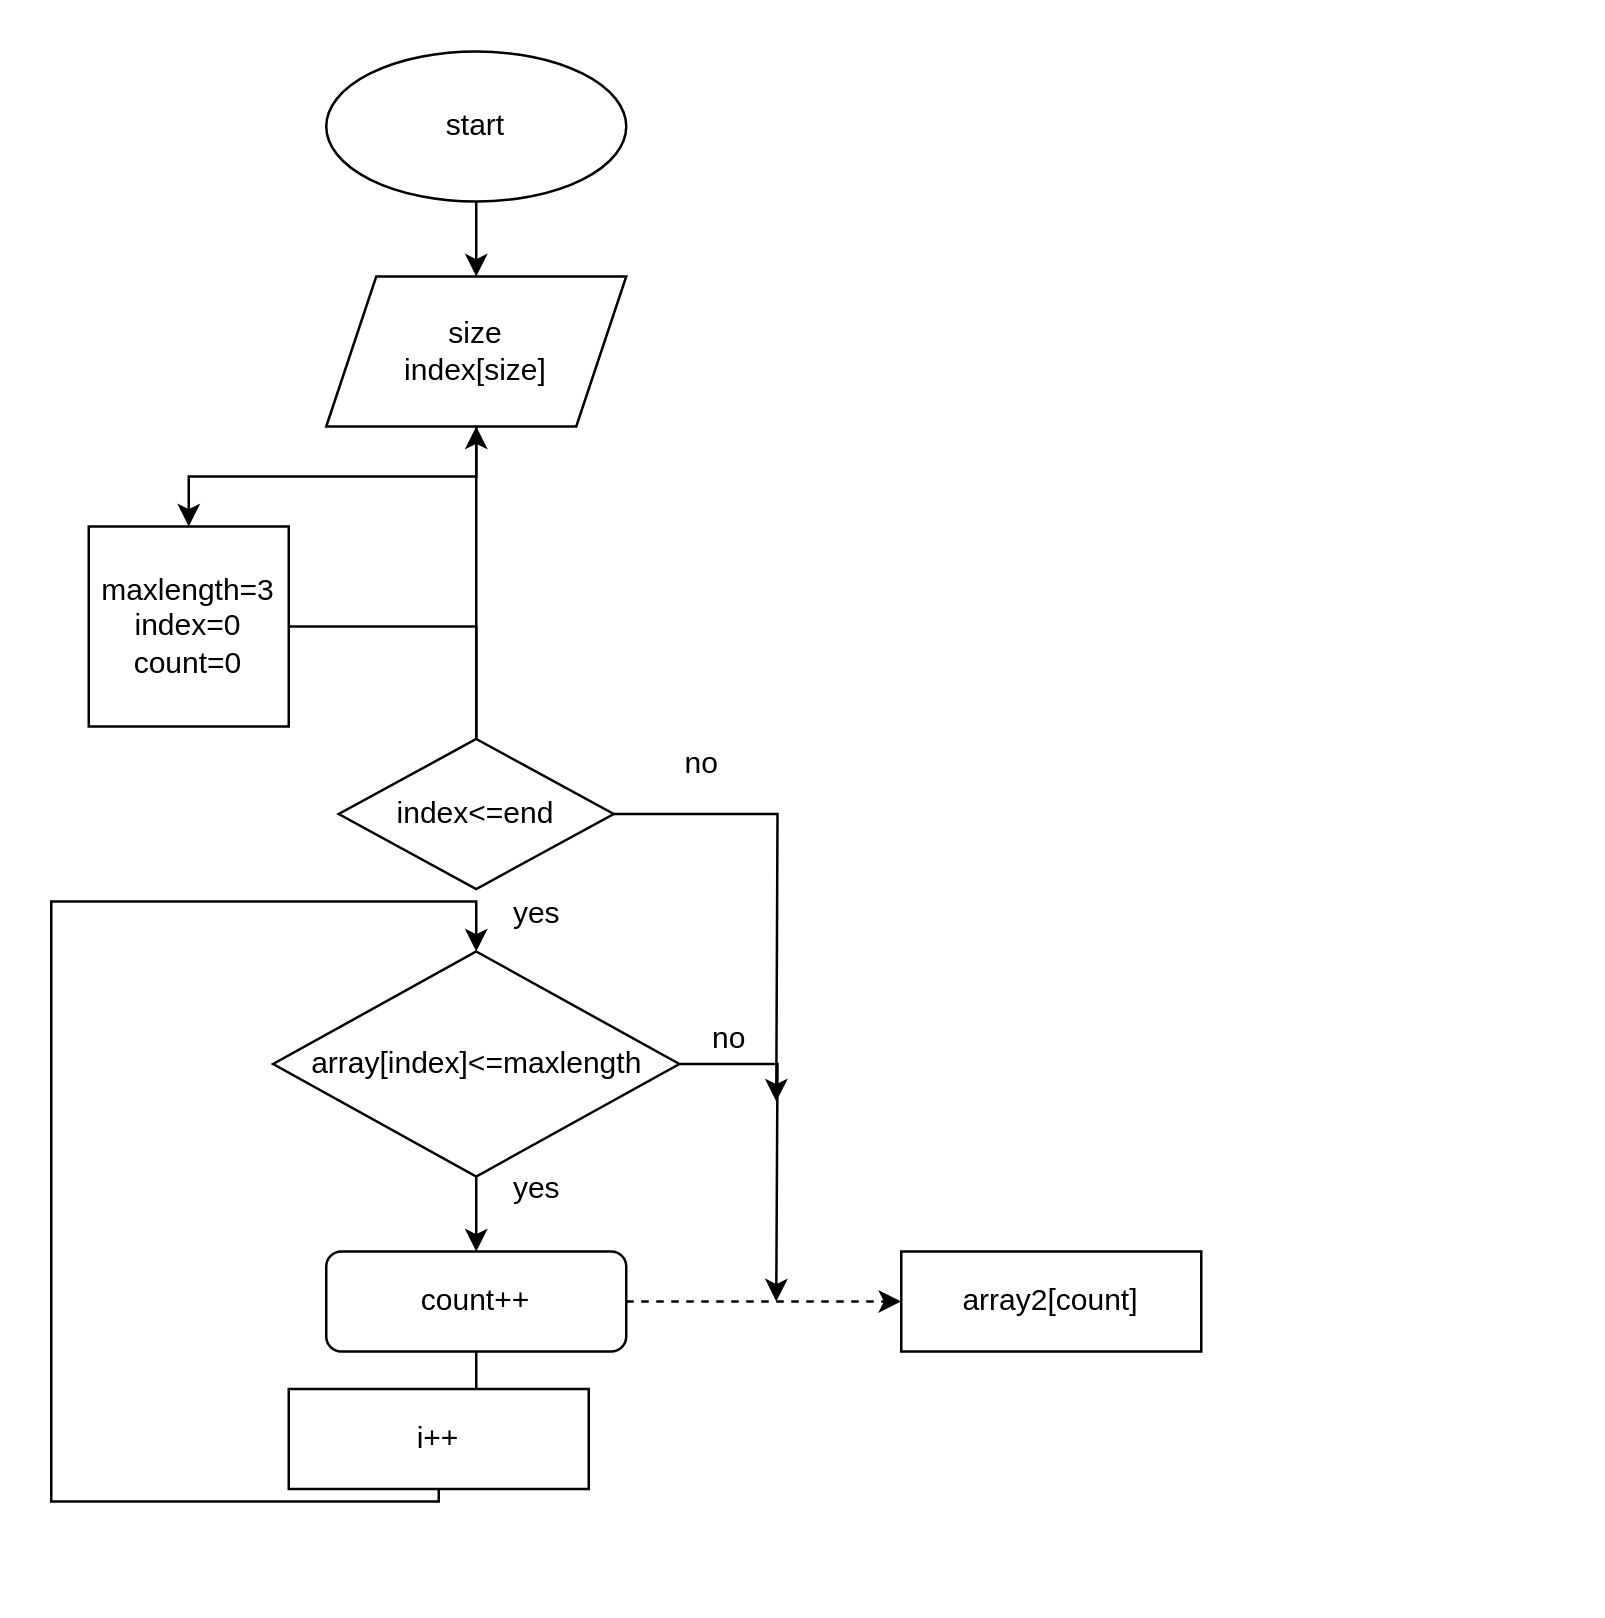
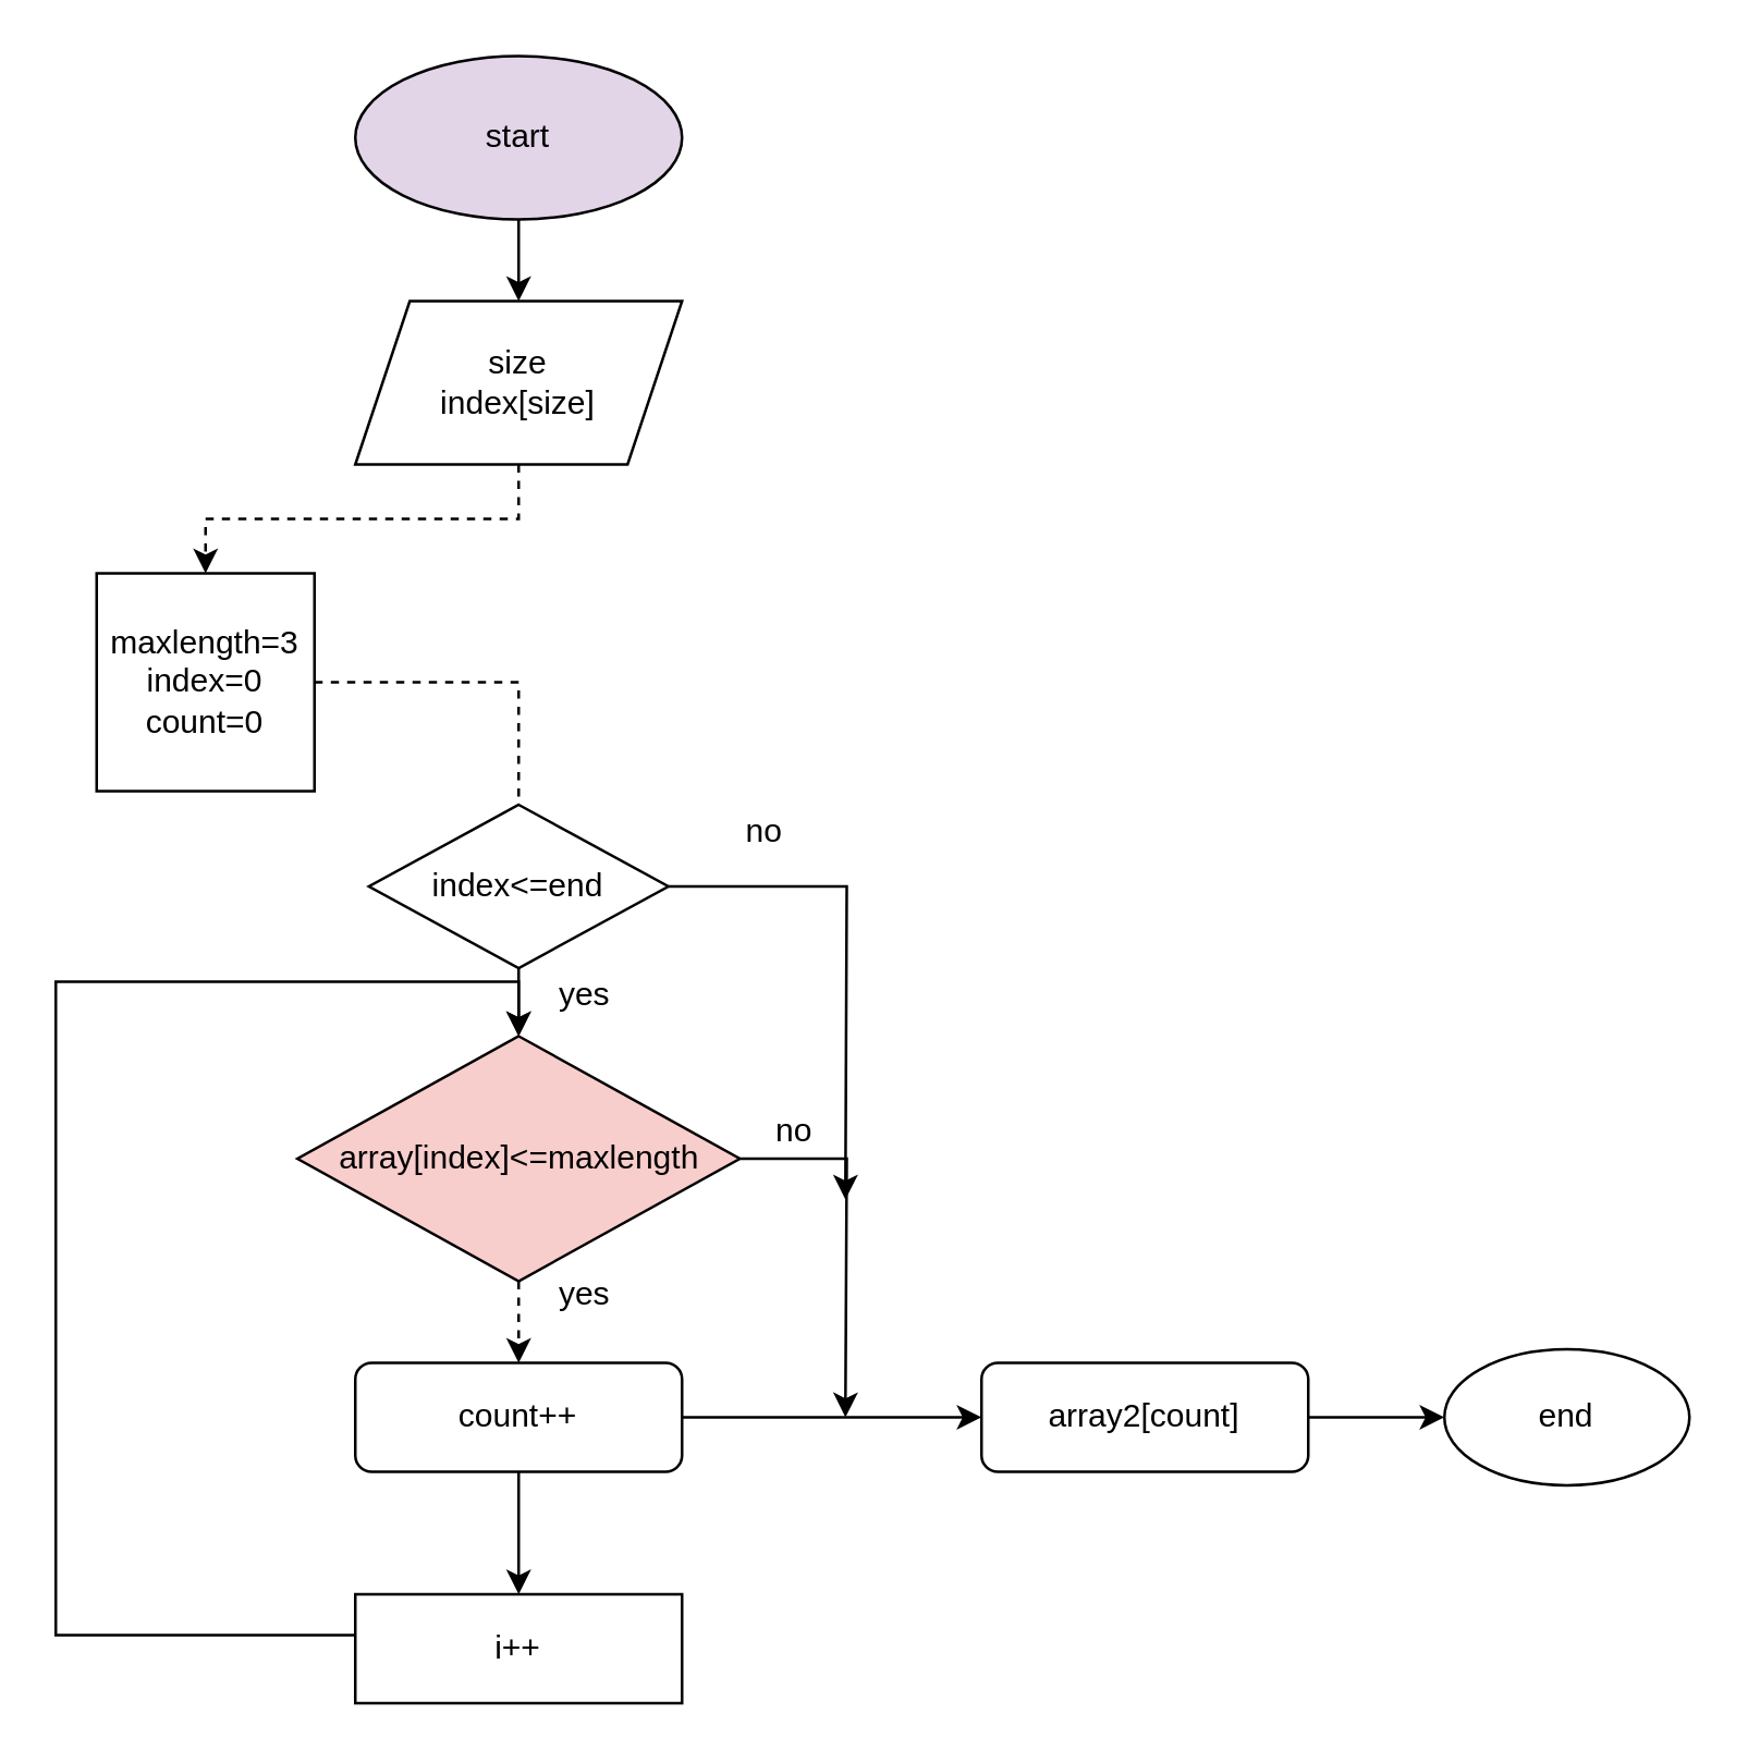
- <mxCell id="3" value="start" style="ellipse;whiteSpace=wrap;html=1;" vertex="1" parent="1"><mxGeometry x="130" y="20" width="120" height="60" as="geometry" /></mxCell>
+ <mxCell id="3" value="start" style="ellipse;whiteSpace=wrap;html=1;fillColor=#e1d5e7;" vertex="1" parent="1"><mxGeometry x="130" y="20" width="120" height="60" as="geometry" /></mxCell>
- <mxCell id="4" style="edgeStyle=orthogonalEdgeStyle;rounded=0;orthogonalLoop=1;jettySize=auto;html=1;exitX=0.5;exitY=1;exitDx=0;exitDy=0;entryX=0.5;entryY=0;entryDx=0;entryDy=0;" edge="1" parent="1" source="5" target="7"><mxGeometry relative="1" as="geometry"><Array as="points" /></mxGeometry></mxCell>
+ <mxCell id="4" style="edgeStyle=orthogonalEdgeStyle;rounded=0;orthogonalLoop=1;jettySize=auto;html=1;exitX=0.5;exitY=1;exitDx=0;exitDy=0;entryX=0.5;entryY=0;entryDx=0;entryDy=0;dashed=1;" edge="1" parent="1" source="5" target="7"><mxGeometry relative="1" as="geometry"><Array as="points" /></mxGeometry></mxCell>
- <mxCell id="6" style="edgeStyle=orthogonalEdgeStyle;rounded=0;orthogonalLoop=1;jettySize=auto;html=1;startArrow=none;" edge="1" parent="1" source="23" target="5"><mxGeometry relative="1" as="geometry" /></mxCell>
+ <mxCell id="6" style="edgeStyle=orthogonalEdgeStyle;rounded=0;orthogonalLoop=1;jettySize=auto;html=1;entryX=0.5;entryY=0;entryDx=0;entryDy=0;startArrow=none;" edge="1" parent="1" source="23" target="10"><mxGeometry relative="1" as="geometry" /></mxCell>
- <mxCell id="21" value="" style="edgeStyle=orthogonalEdgeStyle;rounded=0;orthogonalLoop=1;jettySize=auto;html=1;entryX=0.5;entryY=0;entryDx=0;entryDy=0;endArrow=none;" edge="1" parent="1" source="7" target="23"><mxGeometry relative="1" as="geometry"><mxPoint x="190" y="280" as="sourcePoint" /><mxPoint x="190" y="370" as="targetPoint" /></mxGeometry></mxCell>
+ <mxCell id="21" value="" style="edgeStyle=orthogonalEdgeStyle;rounded=0;orthogonalLoop=1;jettySize=auto;html=1;entryX=0.5;entryY=0;entryDx=0;entryDy=0;endArrow=none;dashed=1;" edge="1" parent="1" source="7" target="23"><mxGeometry relative="1" as="geometry"><mxPoint x="190" y="280" as="sourcePoint" /><mxPoint x="190" y="370" as="targetPoint" /></mxGeometry></mxCell>
- <mxCell id="10" value="array[index]&amp;lt;=maxlength" style="rhombus;whiteSpace=wrap;html=1;" vertex="1" parent="1"><mxGeometry x="108.75" y="380" width="162.5" height="90" as="geometry" /></mxCell>
+ <mxCell id="10" value="array[index]&amp;lt;=maxlength" style="rhombus;whiteSpace=wrap;html=1;fillColor=#f8cecc;" vertex="1" parent="1"><mxGeometry x="108.75" y="380" width="162.5" height="90" as="geometry" /></mxCell>
- <mxCell id="8" style="edgeStyle=orthogonalEdgeStyle;rounded=0;orthogonalLoop=1;jettySize=auto;html=1;exitX=0.5;exitY=1;exitDx=0;exitDy=0;entryX=0.5;entryY=0;entryDx=0;entryDy=0;" edge="1" parent="1" source="10" target="13"><mxGeometry relative="1" as="geometry" /></mxCell>
+ <mxCell id="8" style="edgeStyle=orthogonalEdgeStyle;rounded=0;orthogonalLoop=1;jettySize=auto;html=1;exitX=0.5;exitY=1;exitDx=0;exitDy=0;entryX=0.5;entryY=0;entryDx=0;entryDy=0;dashed=1;" edge="1" parent="1" source="10" target="13"><mxGeometry relative="1" as="geometry" /></mxCell>
- <mxCell id="12" style="edgeStyle=orthogonalEdgeStyle;rounded=0;orthogonalLoop=1;jettySize=auto;html=1;dashed=1;" edge="1" parent="1" source="13" target="19"><mxGeometry relative="1" as="geometry" /></mxCell>
+ <mxCell id="12" style="edgeStyle=orthogonalEdgeStyle;rounded=0;orthogonalLoop=1;jettySize=auto;html=1;" edge="1" parent="1" source="13" target="19"><mxGeometry relative="1" as="geometry" /></mxCell>
- <mxCell id="19" value="array2[count]" style="rounded=0;whiteSpace=wrap;html=1;" vertex="1" parent="1"><mxGeometry x="360" y="500" width="120" height="40" as="geometry" /></mxCell>
+ <mxCell id="19" value="array2[count]" style="whiteSpace=wrap;html=1;rounded=1;" vertex="1" parent="1"><mxGeometry x="360" y="500" width="120" height="40" as="geometry" /></mxCell>
+ <mxCell id="18" style="edgeStyle=orthogonalEdgeStyle;rounded=0;orthogonalLoop=1;jettySize=auto;html=1;entryX=0;entryY=0.5;entryDx=0;entryDy=0;" edge="1" parent="1" source="19" target="20"><mxGeometry relative="1" as="geometry"><mxPoint x="470" y="480" as="targetPoint" /></mxGeometry></mxCell>
+ <mxCell id="20" value="end" style="ellipse;whiteSpace=wrap;html=1;" vertex="1" parent="1"><mxGeometry x="530" y="495" width="90" height="50" as="geometry" /></mxCell>
- <mxCell id="15" value="i++" style="rounded=0;whiteSpace=wrap;html=1;" vertex="1" parent="1"><mxGeometry x="115" y="555" width="120" height="40" as="geometry" /></mxCell>
+ <mxCell id="15" value="i++" style="rounded=0;whiteSpace=wrap;html=1;" vertex="1" parent="1"><mxGeometry x="130" y="585" width="120" height="40" as="geometry" /></mxCell>
